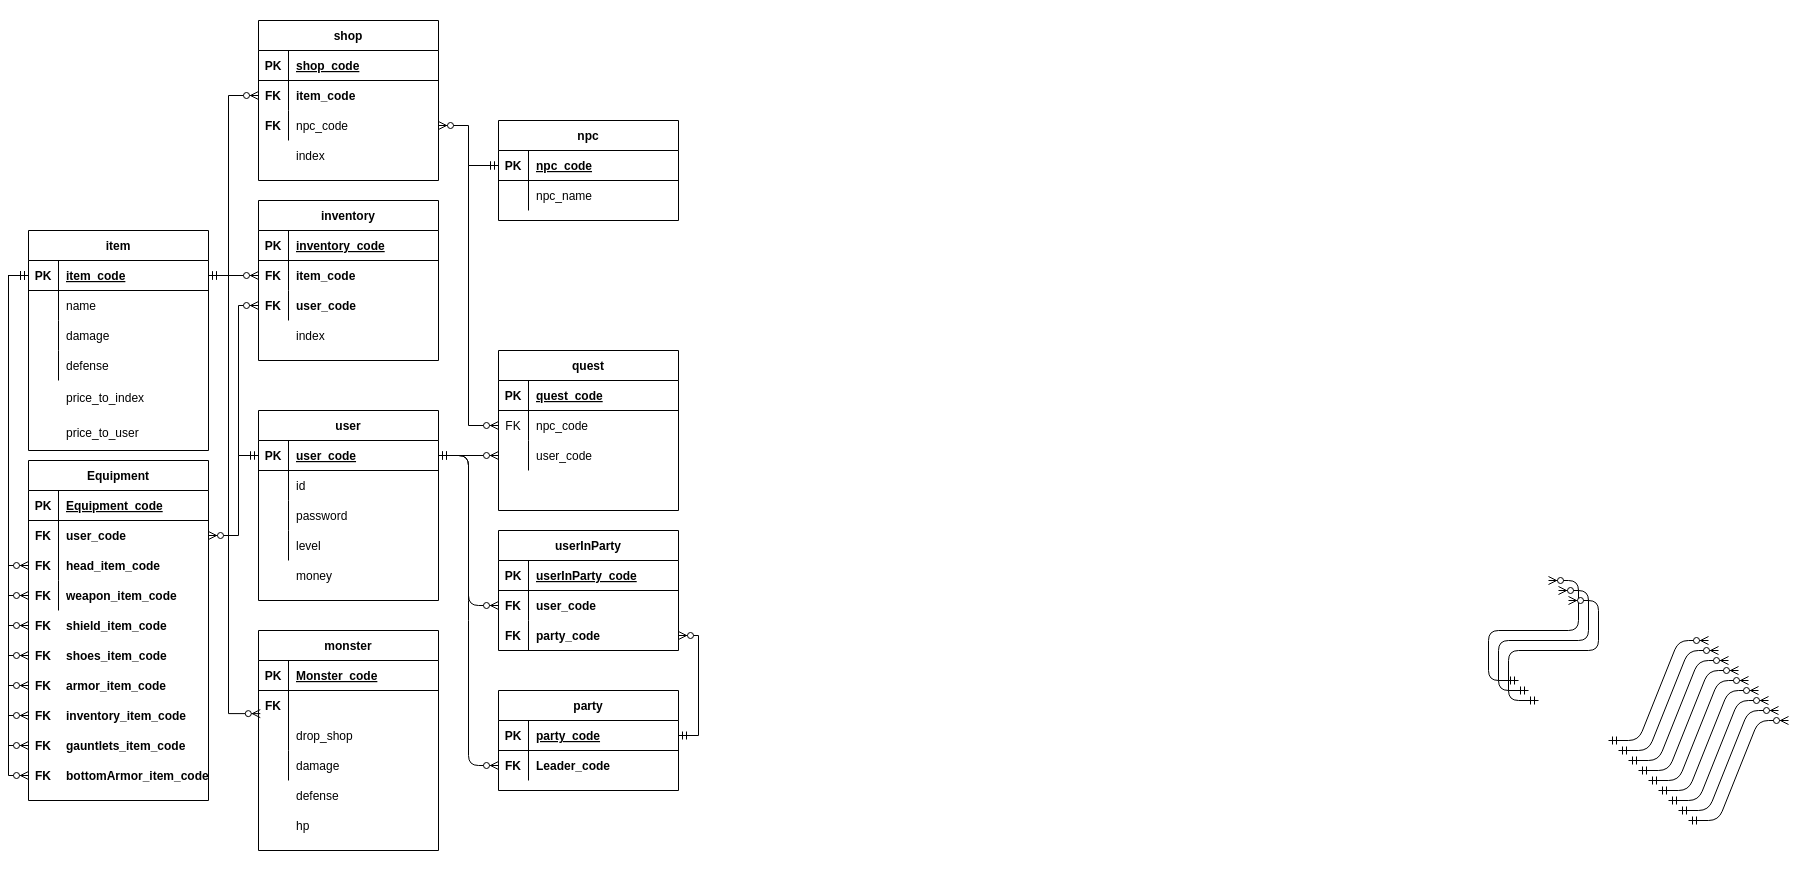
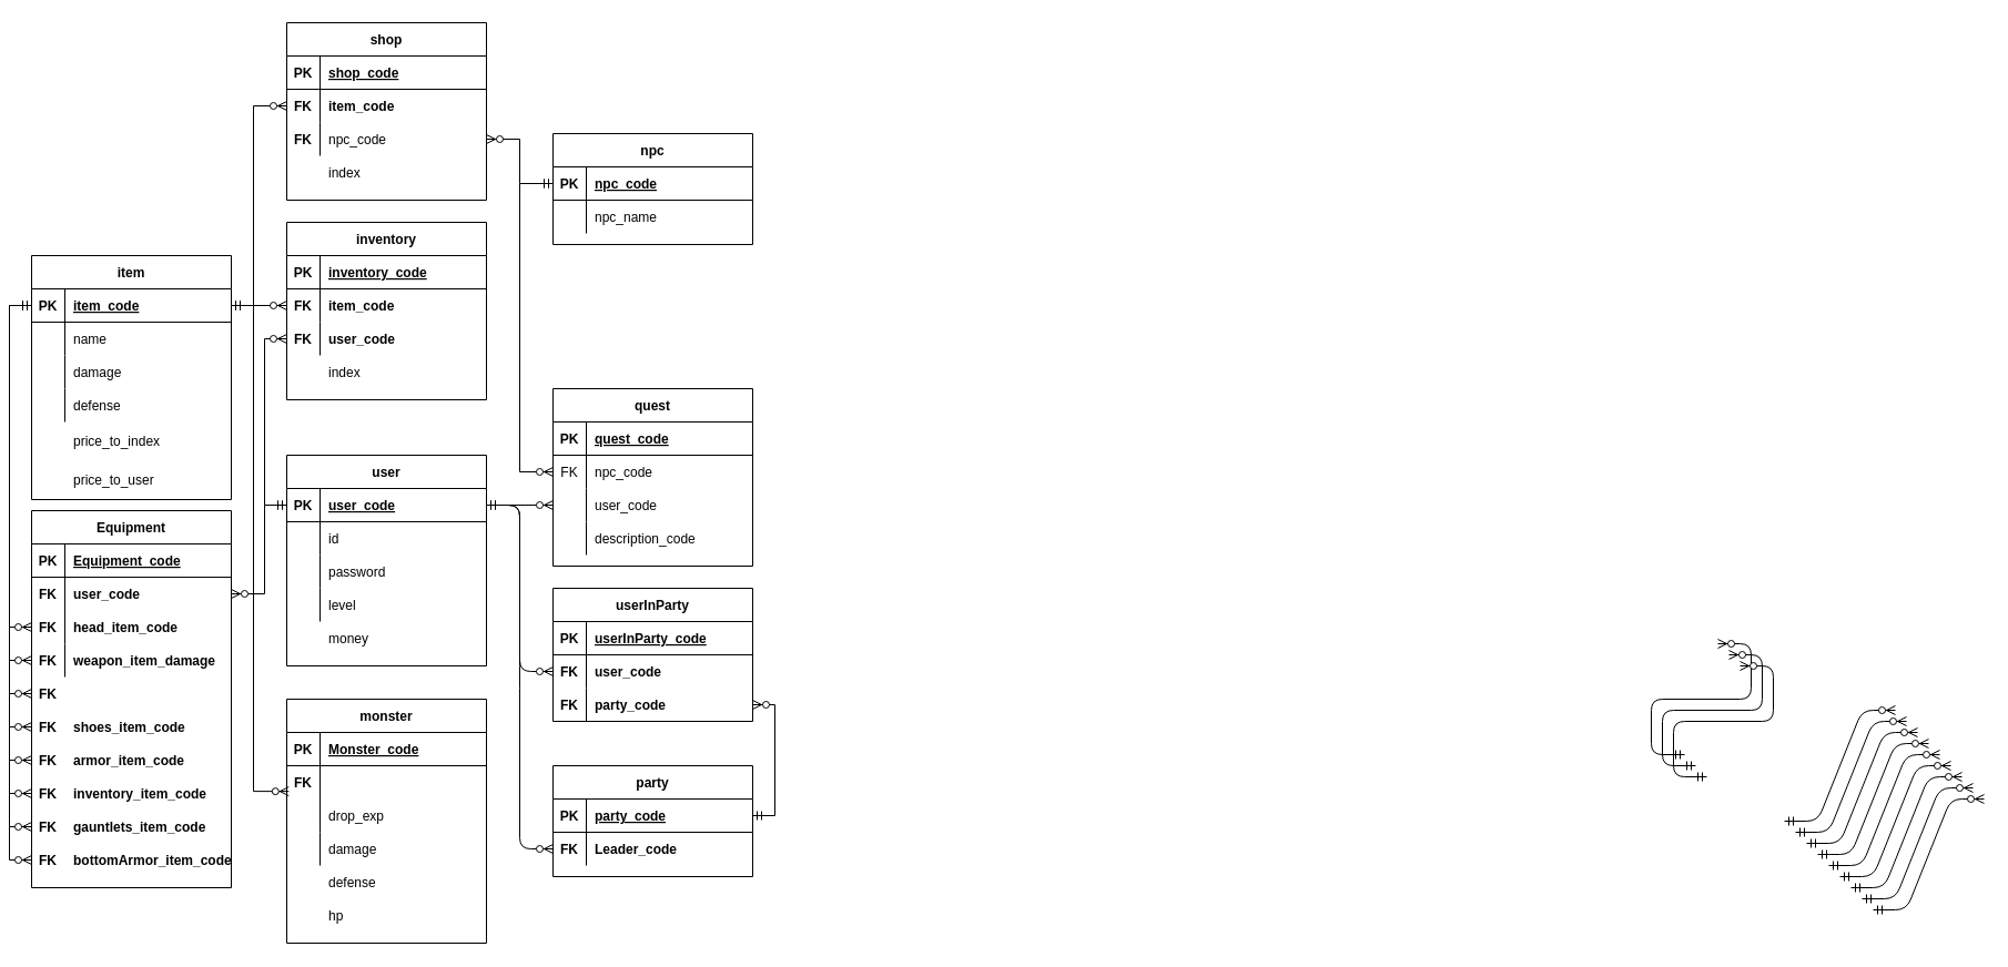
+ <mxCell id="133" value="description_code" style="shape=partialRectangle;connectable=0;fillColor=none;top=0;left=0;bottom=0;right=0;align=left;spacingLeft=6;overflow=hidden;" vertex="1" parent="131"><mxGeometry x="30" width="150" height="30" as="geometry" /></mxCell>
- <mxCell id="67" value="weapon_item_code" style="shape=partialRectangle;connectable=0;fillColor=none;top=0;left=0;bottom=0;right=0;align=left;spacingLeft=6;overflow=hidden;fontStyle=1" vertex="1" parent="65"><mxGeometry x="30" width="150" height="30" as="geometry" /></mxCell>
+ <mxCell id="67" value="weapon_item_damage" style="shape=partialRectangle;connectable=0;fillColor=none;top=0;left=0;bottom=0;right=0;align=left;spacingLeft=6;overflow=hidden;fontStyle=1" vertex="1" parent="65"><mxGeometry x="30" width="150" height="30" as="geometry" /></mxCell>
- <mxCell id="71" value="shield_item_code" style="shape=partialRectangle;connectable=0;fillColor=none;top=0;left=0;bottom=0;right=0;align=left;spacingLeft=6;overflow=hidden;fontStyle=1" vertex="1" parent="69"><mxGeometry x="30" width="150" height="30" as="geometry" /></mxCell>
- <mxCell id="111" value="drop_shop" style="shape=partialRectangle;connectable=0;fillColor=none;top=0;left=0;bottom=0;right=0;align=left;spacingLeft=6;overflow=hidden;" vertex="1" parent="109"><mxGeometry x="30" width="150" height="30" as="geometry" /></mxCell>
+ <mxCell id="111" value="drop_exp" style="shape=partialRectangle;connectable=0;fillColor=none;top=0;left=0;bottom=0;right=0;align=left;spacingLeft=6;overflow=hidden;" vertex="1" parent="109"><mxGeometry x="30" width="150" height="30" as="geometry" /></mxCell>
